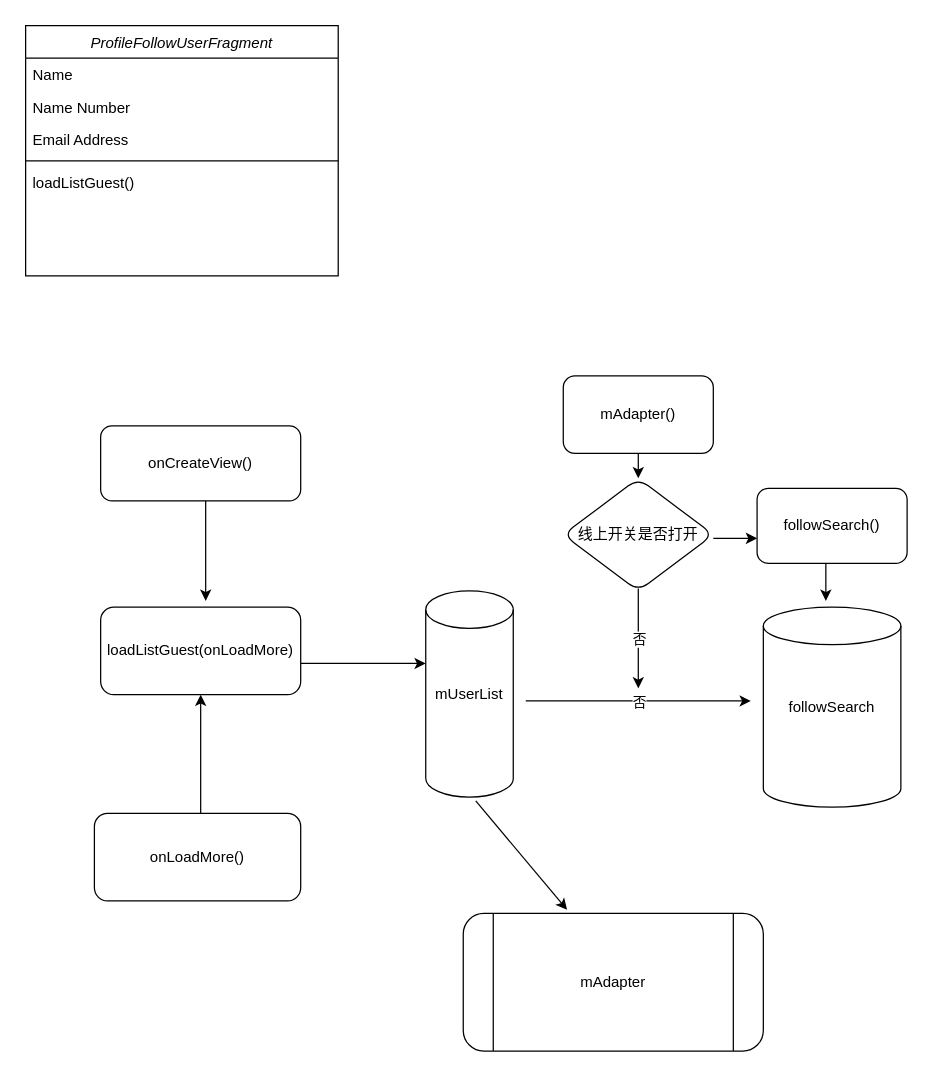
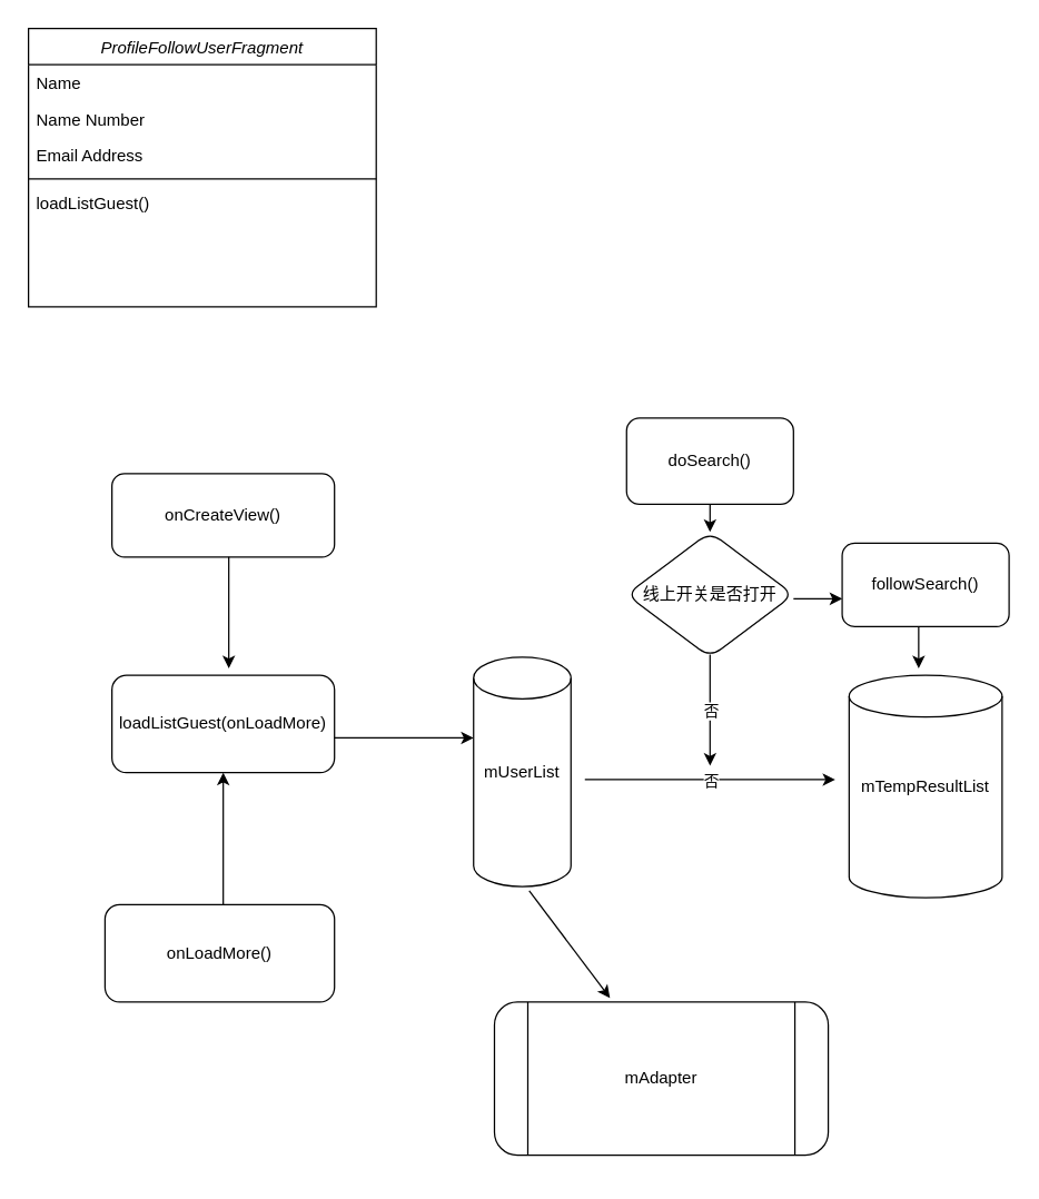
- <mxCell id="10" value="&lt;span&gt;mAdapter()&lt;/span&gt;" style="rounded=1;whiteSpace=wrap;html=1;" vertex="1" parent="1"><mxGeometry x="450" y="300" width="120" height="62" as="geometry" /></mxCell>
+ <mxCell id="10" value="&lt;span&gt;doSearch()&lt;/span&gt;" style="rounded=1;whiteSpace=wrap;html=1;" vertex="1" parent="1"><mxGeometry x="450" y="300" width="120" height="62" as="geometry" /></mxCell>
- <mxCell id="6" value="followSearch" style="shape=cylinder2;whiteSpace=wrap;html=1;boundedLbl=1;backgroundOutline=1;size=15;rounded=1;" vertex="1" parent="1"><mxGeometry x="610" y="485" width="110" height="160" as="geometry" /></mxCell>
+ <mxCell id="6" value="mTempResultList" style="shape=cylinder2;whiteSpace=wrap;html=1;boundedLbl=1;backgroundOutline=1;size=15;rounded=1;" vertex="1" parent="1"><mxGeometry x="610" y="485" width="110" height="160" as="geometry" /></mxCell>
- <mxCell id="7" value="mAdapter" style="shape=process;whiteSpace=wrap;html=1;backgroundOutline=1;rounded=1;" vertex="1" parent="1"><mxGeometry x="370" y="730" width="240" height="110" as="geometry" /></mxCell>
+ <mxCell id="7" value="mAdapter" style="shape=process;whiteSpace=wrap;html=1;backgroundOutline=1;rounded=1;" vertex="1" parent="1"><mxGeometry x="355" y="720" width="240" height="110" as="geometry" /></mxCell>
